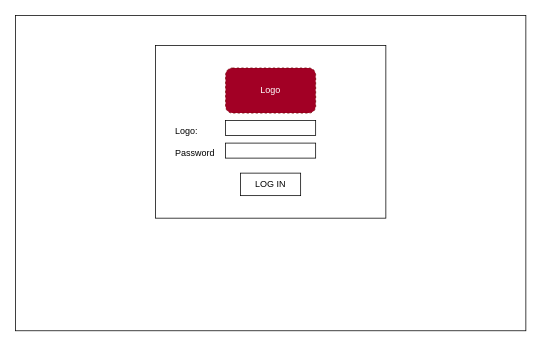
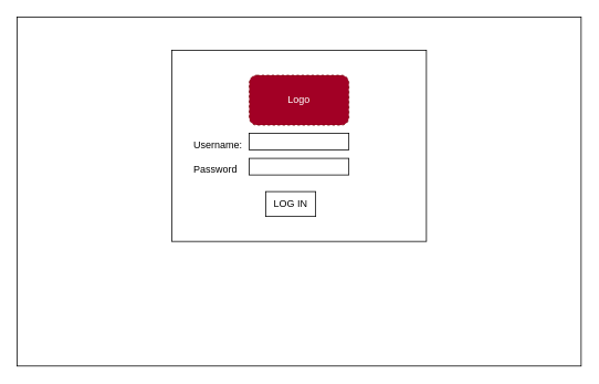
- <mxCell id="3" value="&lt;div style=&quot;&quot;&gt;&lt;br&gt;&lt;/div&gt;&lt;div style=&quot;&quot;&gt;&lt;span style=&quot;background-color: initial;&quot;&gt;&amp;nbsp;&lt;/span&gt;&lt;/div&gt;&lt;div style=&quot;&quot;&gt;&lt;span style=&quot;background-color: initial;&quot;&gt;Logo:&lt;/span&gt;&lt;/div&gt;&lt;div style=&quot;&quot;&gt;&lt;span style=&quot;background-color: initial;&quot;&gt;&lt;br&gt;&lt;/span&gt;&lt;/div&gt;&lt;div style=&quot;&quot;&gt;&lt;span style=&quot;background-color: initial;&quot;&gt;Password&lt;/span&gt;&lt;/div&gt;" style="rounded=0;whiteSpace=wrap;html=1;align=left;spacingLeft=24;" parent="1" vertex="1"><mxGeometry x="206.5" y="60" width="307" height="230" as="geometry" /></mxCell>
+ <mxCell id="3" value="&lt;div style=&quot;&quot;&gt;&lt;br&gt;&lt;/div&gt;&lt;div style=&quot;&quot;&gt;&lt;span style=&quot;background-color: initial;&quot;&gt;&amp;nbsp;&lt;/span&gt;&lt;/div&gt;&lt;div style=&quot;&quot;&gt;&lt;span style=&quot;background-color: initial;&quot;&gt;Username:&lt;/span&gt;&lt;/div&gt;&lt;div style=&quot;&quot;&gt;&lt;span style=&quot;background-color: initial;&quot;&gt;&lt;br&gt;&lt;/span&gt;&lt;/div&gt;&lt;div style=&quot;&quot;&gt;&lt;span style=&quot;background-color: initial;&quot;&gt;Password&lt;/span&gt;&lt;/div&gt;" style="rounded=0;whiteSpace=wrap;html=1;align=left;spacingLeft=24;" parent="1" vertex="1"><mxGeometry x="206.5" y="60" width="307" height="230" as="geometry" /></mxCell>
- <mxCell id="6" value="LOG IN" style="rounded=0;whiteSpace=wrap;html=1;" parent="1" vertex="1"><mxGeometry x="320" y="230" width="80" height="30" as="geometry" /></mxCell>
+ <mxCell id="6" value="LOG IN" style="rounded=0;whiteSpace=wrap;html=1;" parent="1" vertex="1"><mxGeometry x="320" y="230" width="60" height="30" as="geometry" /></mxCell>
